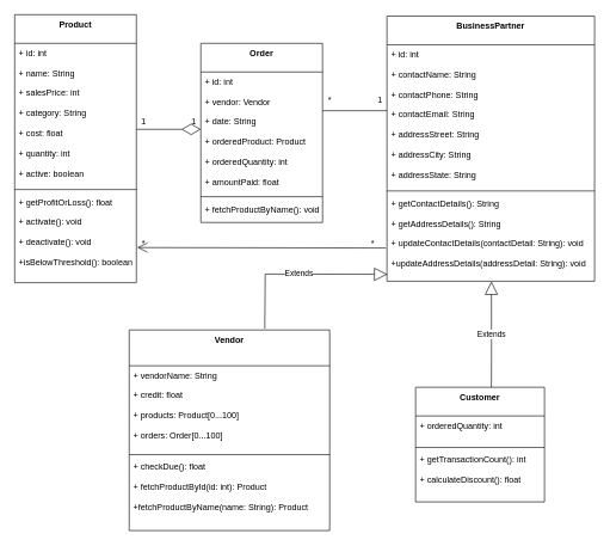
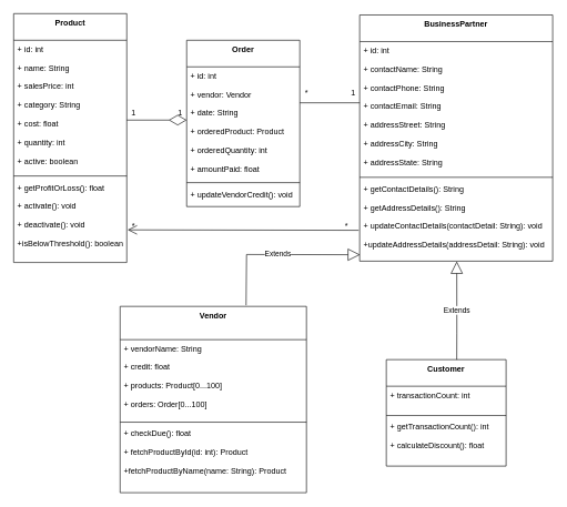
- <mxCell id="9" value="+ fetchProductByName(): void" style="text;strokeColor=none;fillColor=none;align=left;verticalAlign=top;spacingLeft=4;spacingRight=4;overflow=hidden;rotatable=0;points=[[0,0.5],[1,0.5]];portConstraint=eastwest;" vertex="1" parent="6"><mxGeometry y="218" width="170" height="32" as="geometry" /></mxCell>
+ <mxCell id="9" value="+ updateVendorCredit(): void" style="text;strokeColor=none;fillColor=none;align=left;verticalAlign=top;spacingLeft=4;spacingRight=4;overflow=hidden;rotatable=0;points=[[0,0.5],[1,0.5]];portConstraint=eastwest;" vertex="1" parent="6"><mxGeometry y="218" width="170" height="32" as="geometry" /></mxCell>
- <mxCell id="19" value="+ orderedQuantity: int" style="text;strokeColor=none;fillColor=none;align=left;verticalAlign=top;spacingLeft=4;spacingRight=4;overflow=hidden;rotatable=0;points=[[0,0.5],[1,0.5]];portConstraint=eastwest;" vertex="1" parent="18"><mxGeometry y="40" width="180" height="40" as="geometry" /></mxCell>
+ <mxCell id="19" value="+ transactionCount: int" style="text;strokeColor=none;fillColor=none;align=left;verticalAlign=top;spacingLeft=4;spacingRight=4;overflow=hidden;rotatable=0;points=[[0,0.5],[1,0.5]];portConstraint=eastwest;" vertex="1" parent="18"><mxGeometry y="40" width="180" height="40" as="geometry" /></mxCell>
